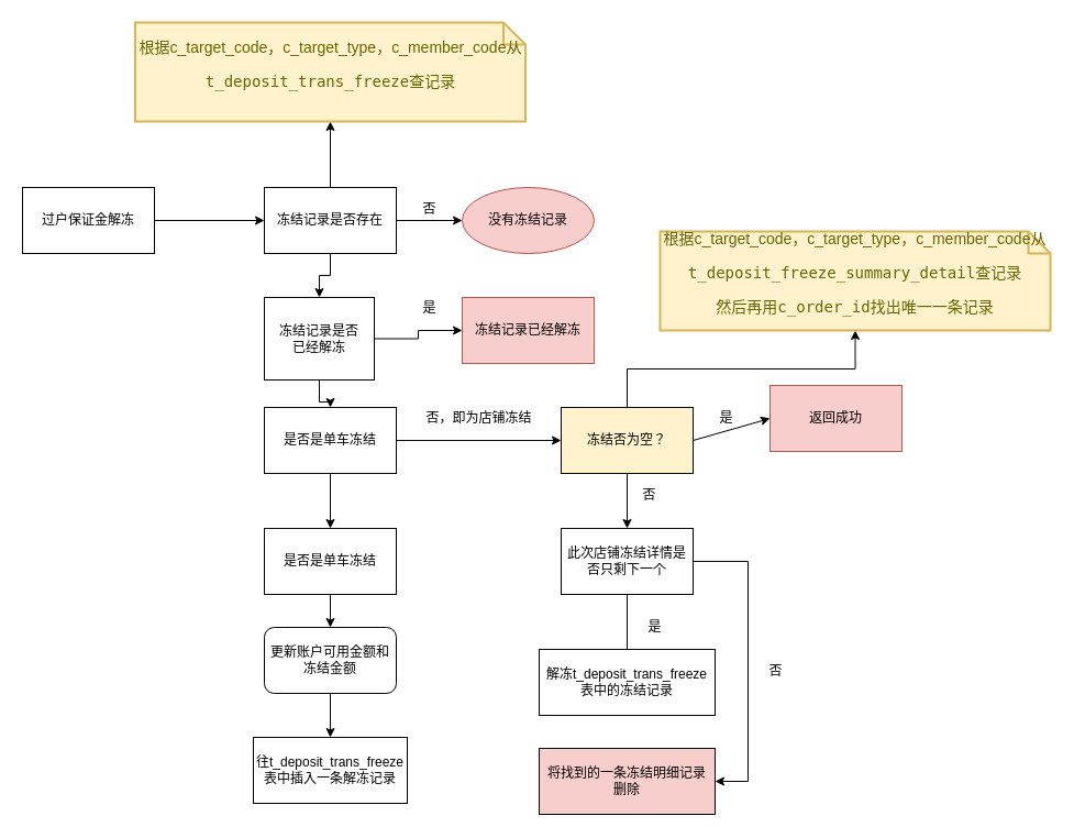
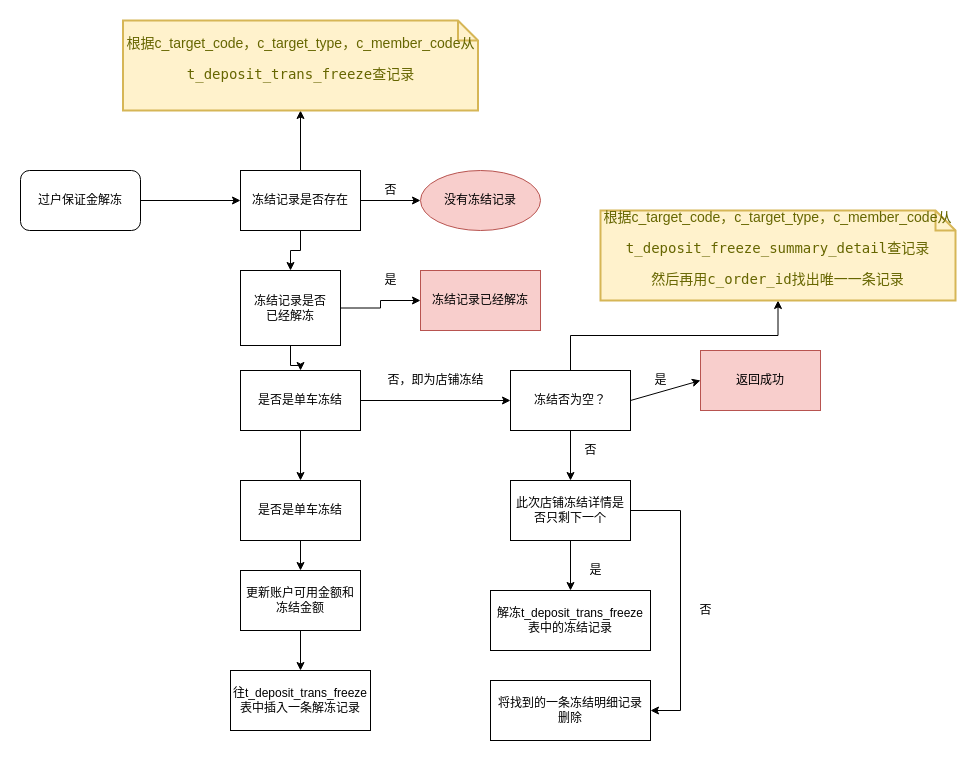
- <mxCell id="3" value="过户保证金解冻" style="rounded=0;whiteSpace=wrap;html=1;" parent="1" vertex="1"><mxGeometry x="20" y="170" width="120" height="60" as="geometry" /></mxCell>
+ <mxCell id="3" value="过户保证金解冻" style="whiteSpace=wrap;html=1;rounded=1;" parent="1" vertex="1"><mxGeometry x="20" y="170" width="120" height="60" as="geometry" /></mxCell>
- <mxCell id="19" value="冻结否为空？" style="rounded=0;whiteSpace=wrap;html=1;fillColor=#fff2cc;" parent="1" vertex="1"><mxGeometry x="510" y="370" width="120" height="60" as="geometry" /></mxCell>
+ <mxCell id="19" value="冻结否为空？" style="rounded=0;whiteSpace=wrap;html=1;" parent="1" vertex="1"><mxGeometry x="510" y="370" width="120" height="60" as="geometry" /></mxCell>
- <mxCell id="30" style="edgeStyle=none;rounded=0;orthogonalLoop=1;jettySize=auto;html=1;exitX=0.5;exitY=1;exitDx=0;exitDy=0;entryX=0.5;entryY=0;entryDx=0;entryDy=0;endArrow=none;endFill=1;" edge="1" parent="1" source="32" target="33"><mxGeometry relative="1" as="geometry" /></mxCell>
+ <mxCell id="30" style="edgeStyle=none;rounded=0;orthogonalLoop=1;jettySize=auto;html=1;exitX=0.5;exitY=1;exitDx=0;exitDy=0;entryX=0.5;entryY=0;entryDx=0;entryDy=0;endArrow=classic;endFill=1;" edge="1" parent="1" source="32" target="33"><mxGeometry relative="1" as="geometry" /></mxCell>
- <mxCell id="26" value="更新账户可用金额和冻结金额" style="whiteSpace=wrap;html=1;rounded=1;" vertex="1" parent="1"><mxGeometry x="240" y="570" width="120" height="60" as="geometry" /></mxCell>
+ <mxCell id="26" value="更新账户可用金额和冻结金额" style="rounded=0;whiteSpace=wrap;html=1;" vertex="1" parent="1"><mxGeometry x="240" y="570" width="120" height="60" as="geometry" /></mxCell>
- <mxCell id="35" value="将找到的一条冻结明细记录&lt;br&gt;删除" style="rounded=0;whiteSpace=wrap;html=1;fillColor=#f8cecc;" vertex="1" parent="1"><mxGeometry x="490" y="680" width="160" height="60" as="geometry" /></mxCell>
+ <mxCell id="35" value="将找到的一条冻结明细记录&lt;br&gt;删除" style="rounded=0;whiteSpace=wrap;html=1;" vertex="1" parent="1"><mxGeometry x="490" y="680" width="160" height="60" as="geometry" /></mxCell>
